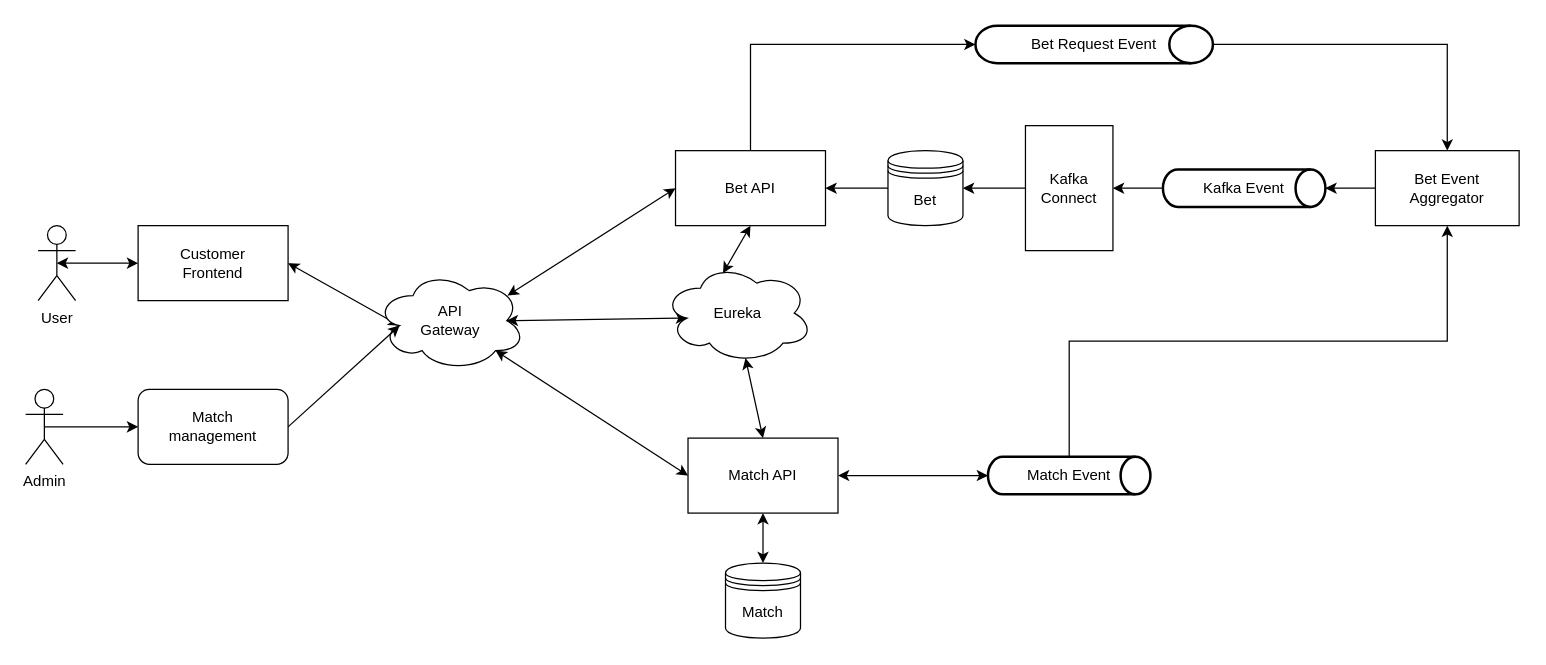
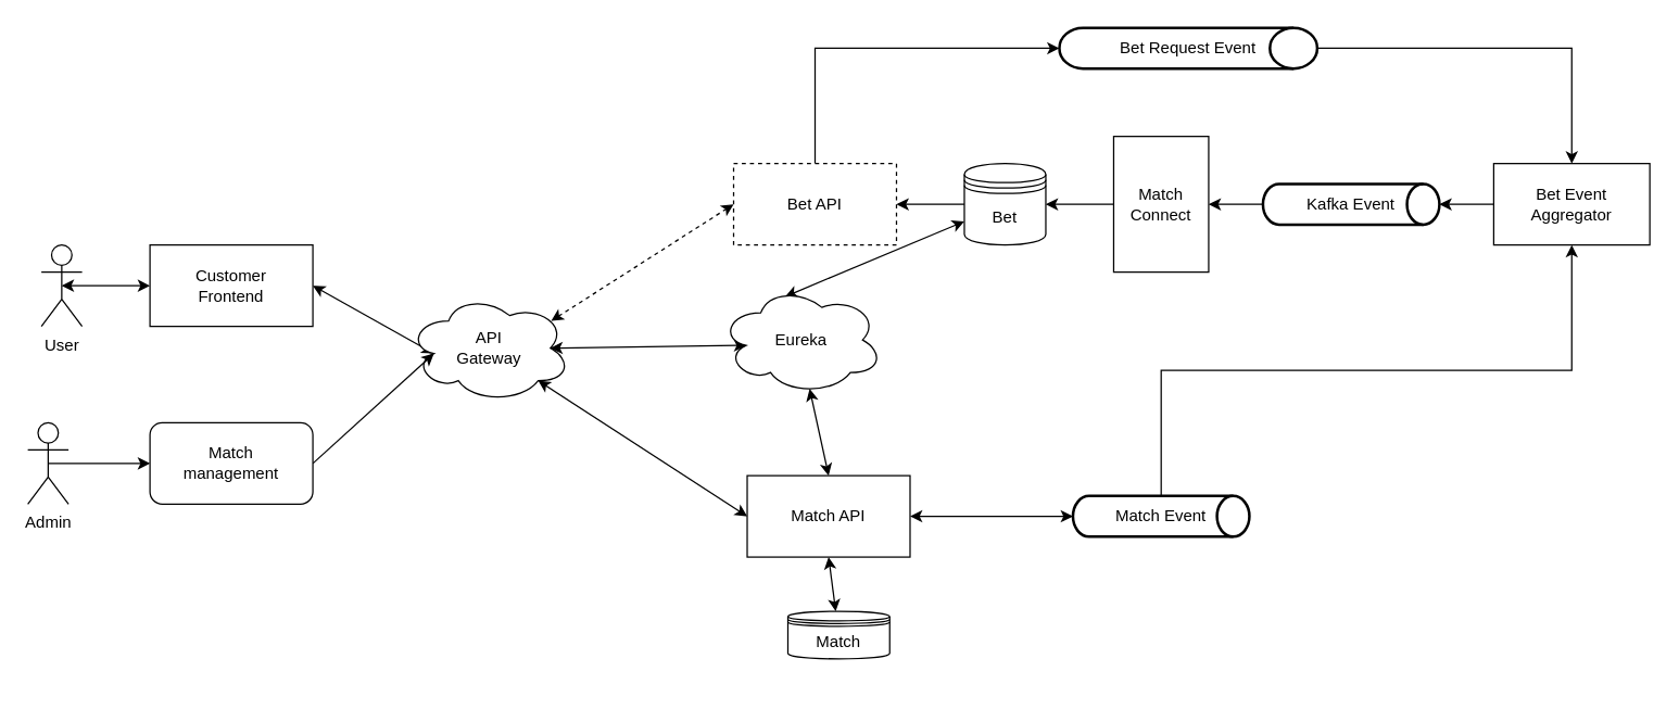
- <mxCell id="7" value="Bet API" style="rounded=0;whiteSpace=wrap;html=1;" parent="1" vertex="1"><mxGeometry x="540" y="120" width="120" height="60" as="geometry" /></mxCell>
+ <mxCell id="7" value="Bet API" style="rounded=0;whiteSpace=wrap;html=1;dashed=1;" parent="1" vertex="1"><mxGeometry x="540" y="120" width="120" height="60" as="geometry" /></mxCell>
- <mxCell id="15" value="Kafka&lt;br&gt;Connect" style="rounded=0;whiteSpace=wrap;html=1;" parent="1" vertex="1"><mxGeometry x="820" y="100" width="70" height="100" as="geometry" /></mxCell>
+ <mxCell id="15" value="Match&lt;br&gt;Connect" style="rounded=0;whiteSpace=wrap;html=1;" parent="1" vertex="1"><mxGeometry x="820" y="100" width="70" height="100" as="geometry" /></mxCell>
- <mxCell id="3" style="rounded=0;orthogonalLoop=1;jettySize=auto;html=1;exitX=0.88;exitY=0.25;exitDx=0;exitDy=0;entryX=0;entryY=0.5;entryDx=0;entryDy=0;startArrow=classic;startFill=1;exitPerimeter=0;" parent="1" source="17" target="7" edge="1"><mxGeometry relative="1" as="geometry"><mxPoint x="490" y="235" as="sourcePoint" /></mxGeometry></mxCell>
+ <mxCell id="3" style="rounded=0;orthogonalLoop=1;jettySize=auto;html=1;exitX=0.88;exitY=0.25;exitDx=0;exitDy=0;entryX=0;entryY=0.5;entryDx=0;entryDy=0;startArrow=classic;startFill=1;exitPerimeter=0;dashed=1;" parent="1" source="17" target="7" edge="1"><mxGeometry relative="1" as="geometry"><mxPoint x="490" y="235" as="sourcePoint" /></mxGeometry></mxCell>
- <mxCell id="32" style="edgeStyle=none;rounded=0;orthogonalLoop=1;jettySize=auto;html=1;exitX=0.4;exitY=0.1;exitDx=0;exitDy=0;exitPerimeter=0;entryX=0.5;entryY=1;entryDx=0;entryDy=0;startArrow=classic;startFill=1;" parent="1" source="34" target="7" edge="1"><mxGeometry relative="1" as="geometry" /></mxCell>
+ <mxCell id="32" style="edgeStyle=none;rounded=0;orthogonalLoop=1;jettySize=auto;html=1;exitX=0.4;exitY=0.1;exitDx=0;exitDy=0;exitPerimeter=0;startArrow=classic;startFill=1;" parent="1" source="34" target="18" edge="1"><mxGeometry relative="1" as="geometry" /></mxCell>
- <mxCell id="19" value="Match" style="shape=datastore;whiteSpace=wrap;html=1;" parent="1" vertex="1"><mxGeometry x="580" y="450" width="60" height="60" as="geometry" /></mxCell>
+ <mxCell id="19" value="Match" style="shape=datastore;whiteSpace=wrap;html=1;" parent="1" vertex="1"><mxGeometry x="580" y="450" width="75" height="35" as="geometry" /></mxCell>
